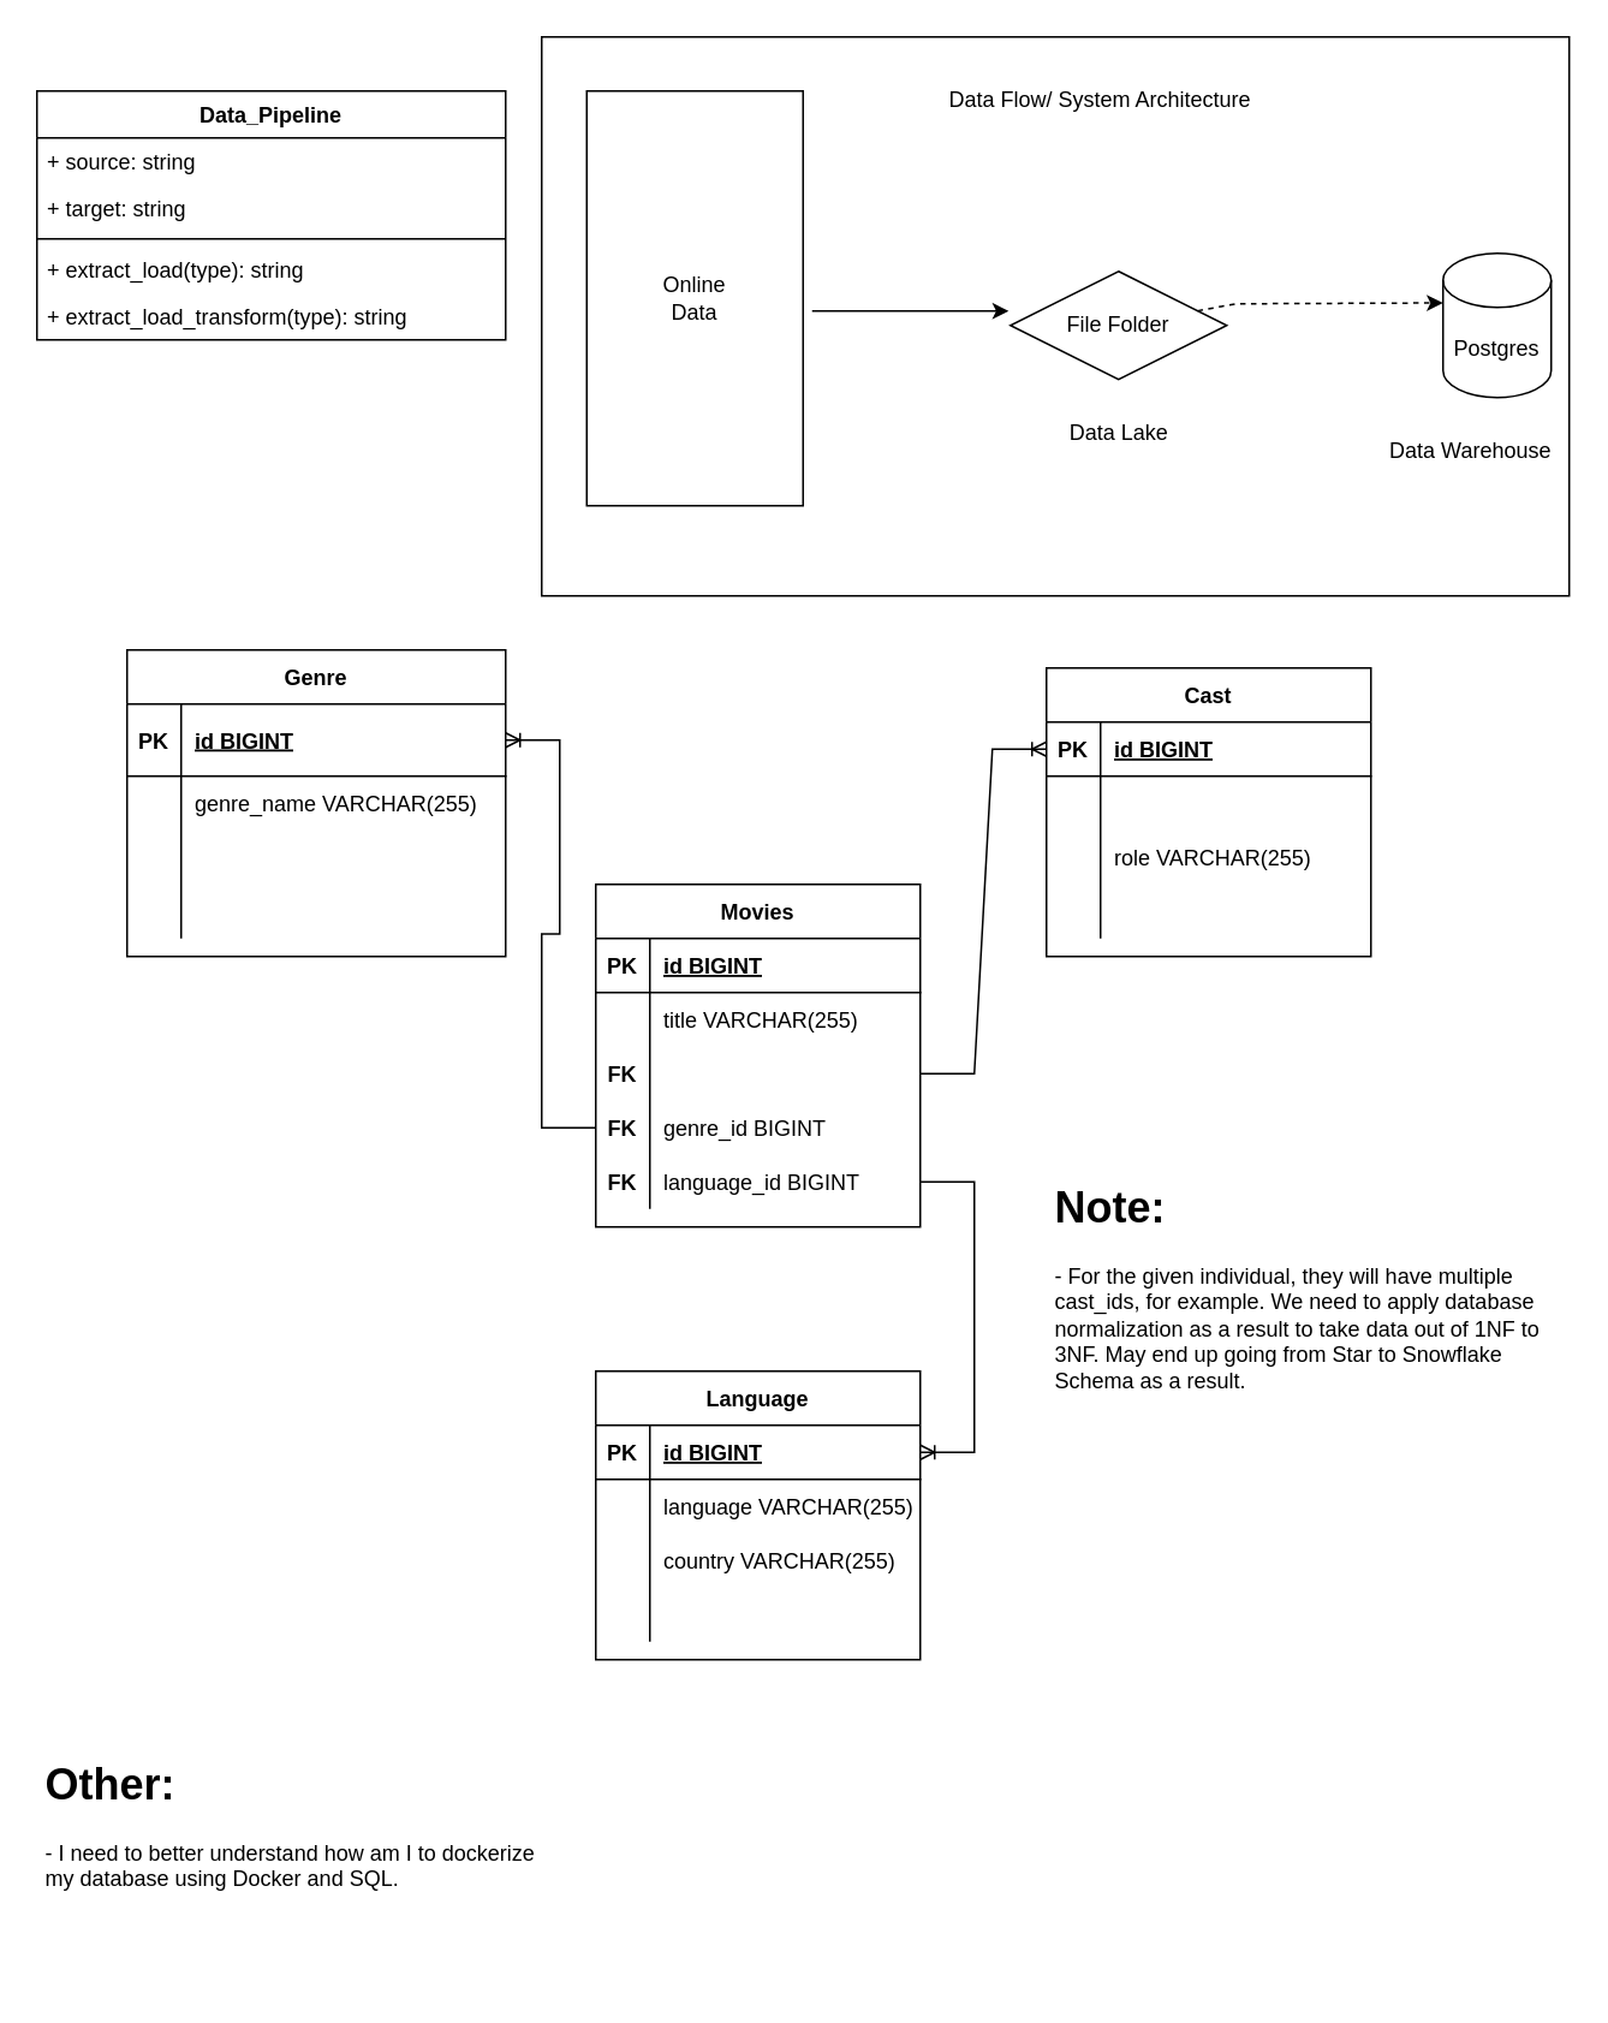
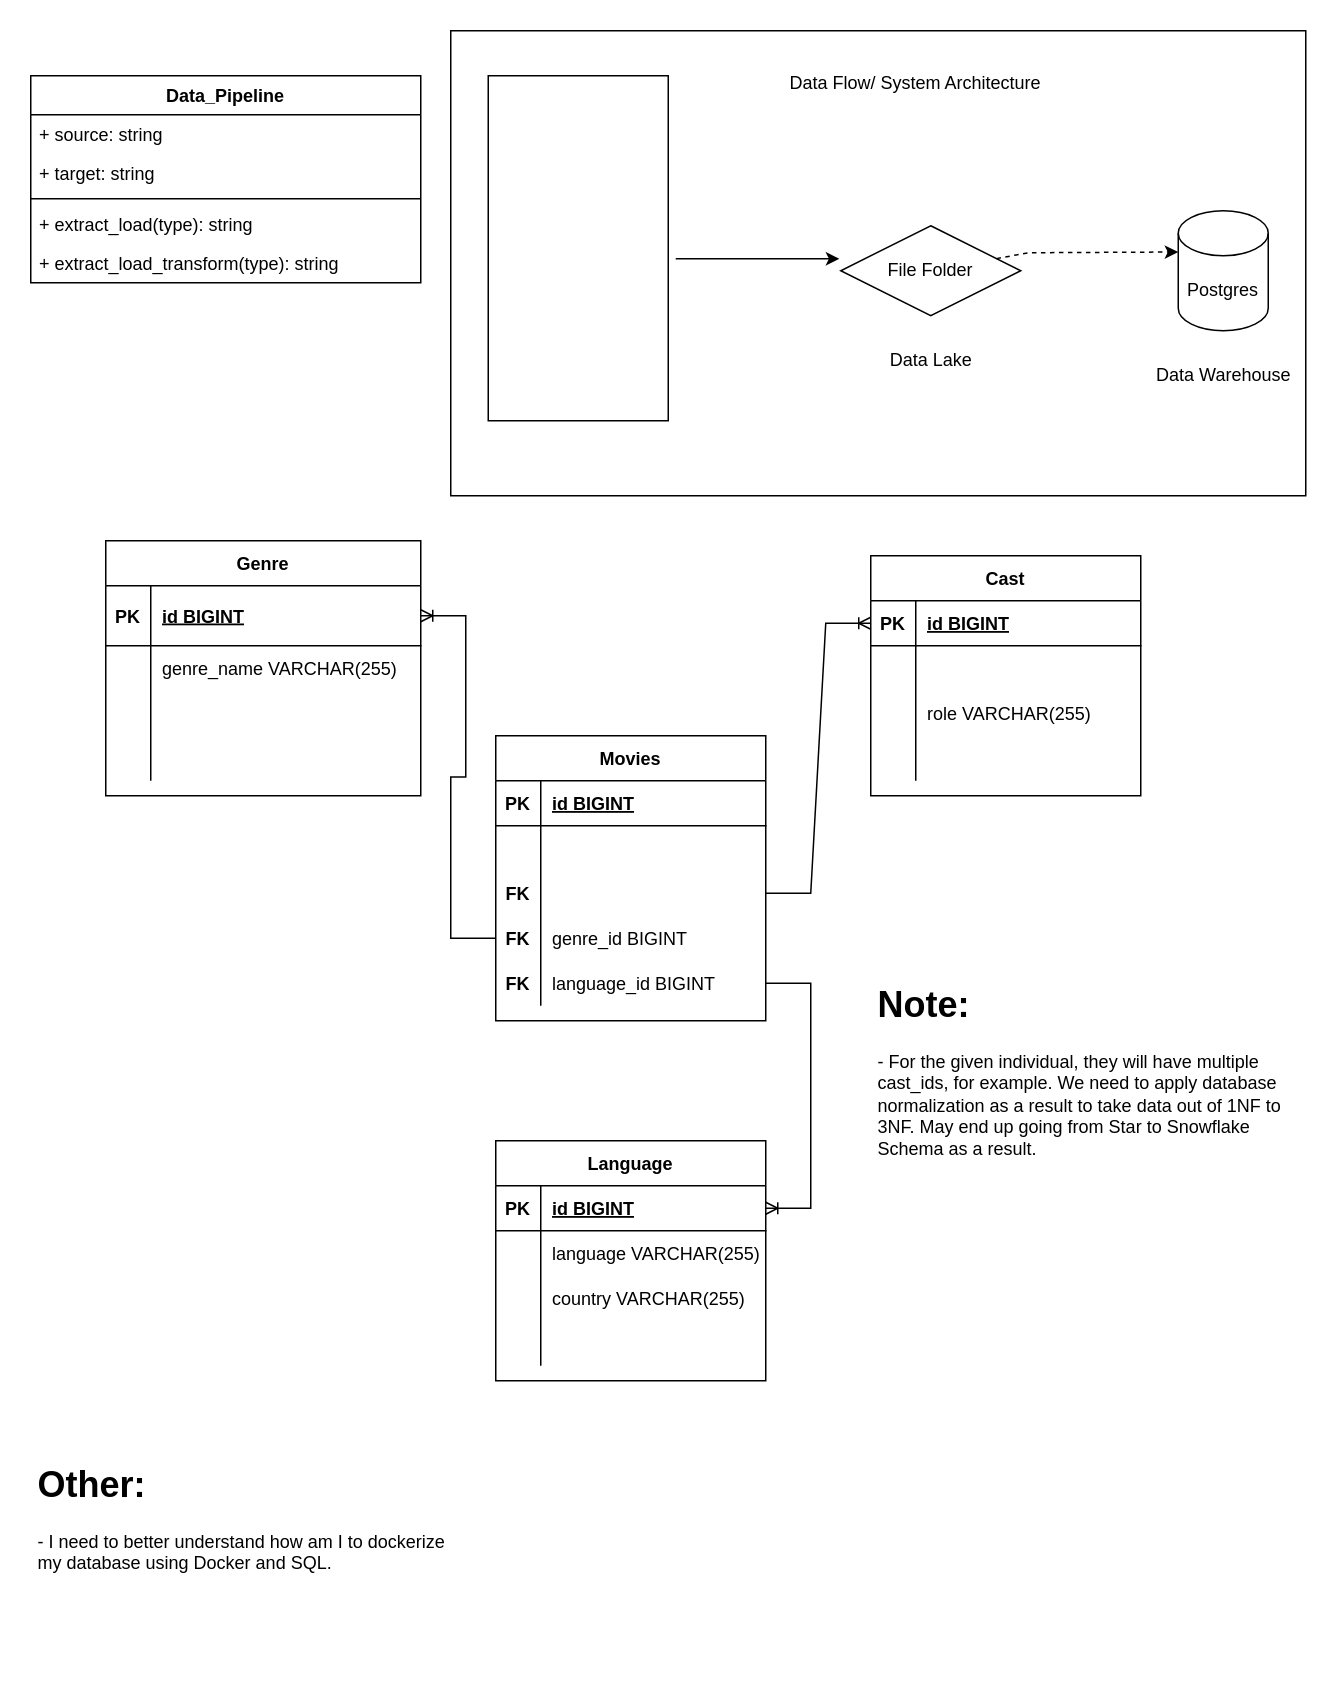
- <mxCell id="65" value="Online Data" style="text;html=1;strokeColor=none;fillColor=none;align=center;verticalAlign=middle;whiteSpace=wrap;rounded=0;" parent="1" vertex="1"><mxGeometry x="355" y="150" width="60" height="30" as="geometry" /></mxCell>
- <mxCell id="64" value="Postgres" style="shape=cylinder3;whiteSpace=wrap;html=1;boundedLbl=1;backgroundOutline=1;size=15;" parent="1" vertex="1"><mxGeometry x="800" y="140" width="60" height="80" as="geometry" /></mxCell>
+ <mxCell id="64" value="Postgres" style="shape=cylinder3;whiteSpace=wrap;html=1;boundedLbl=1;backgroundOutline=1;size=15;" parent="1" vertex="1"><mxGeometry x="785" y="140" width="60" height="80" as="geometry" /></mxCell>
- <mxCell id="28" value="title VARCHAR(255)" style="shape=partialRectangle;connectable=0;fillColor=none;top=0;left=0;bottom=0;right=0;align=left;spacingLeft=6;overflow=hidden;" parent="26" vertex="1"><mxGeometry x="30" width="150" height="30" as="geometry"><mxRectangle width="150" height="30" as="alternateBounds" /></mxGeometry></mxCell>
